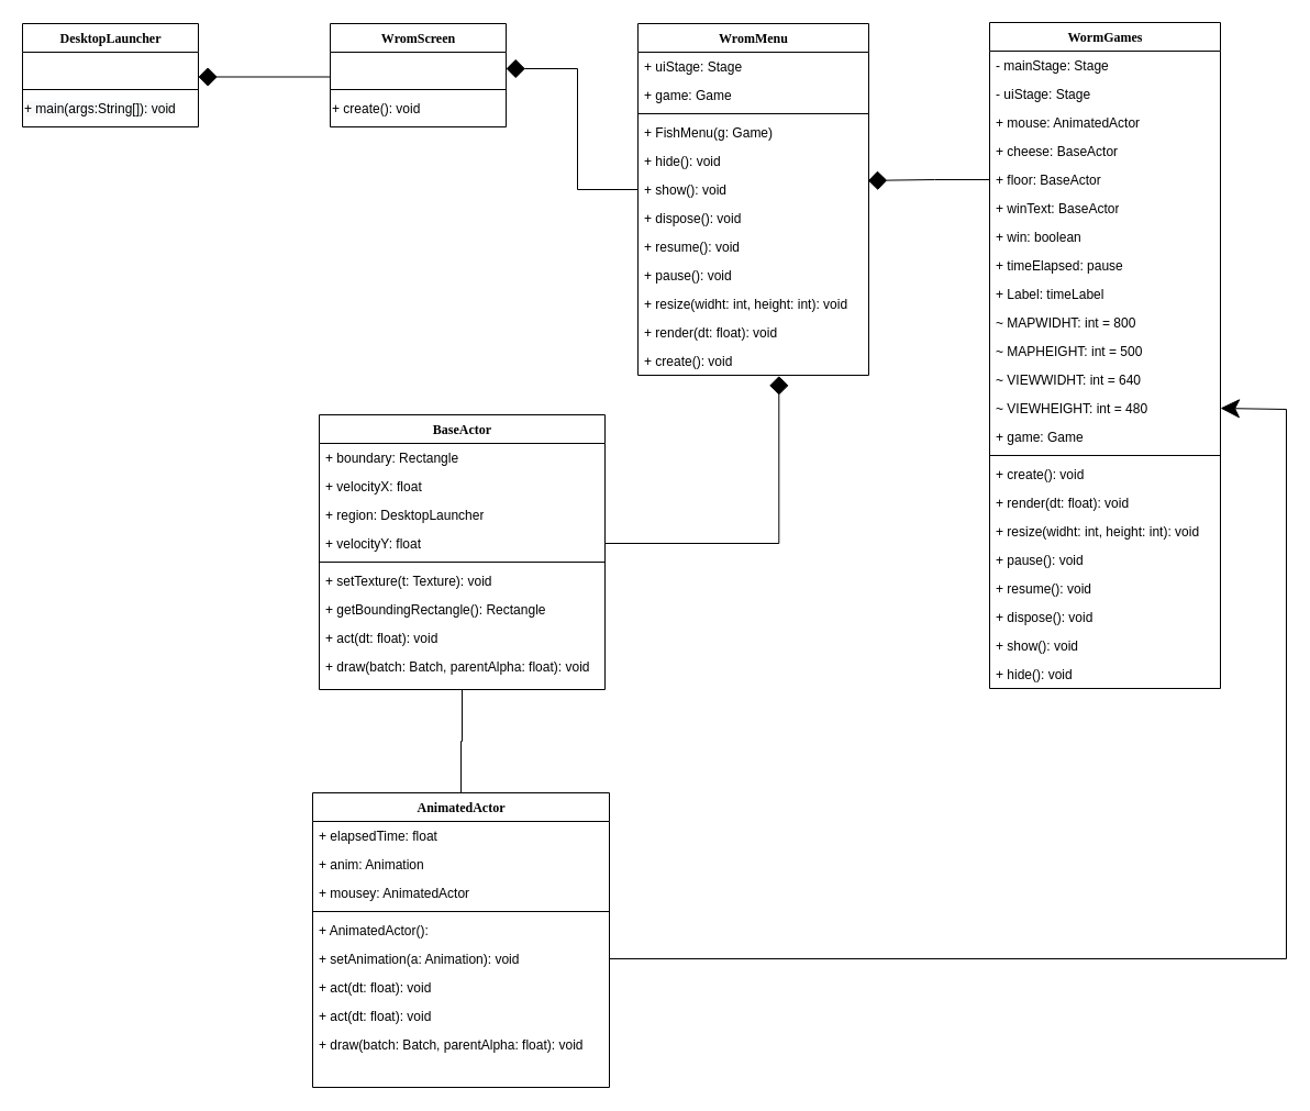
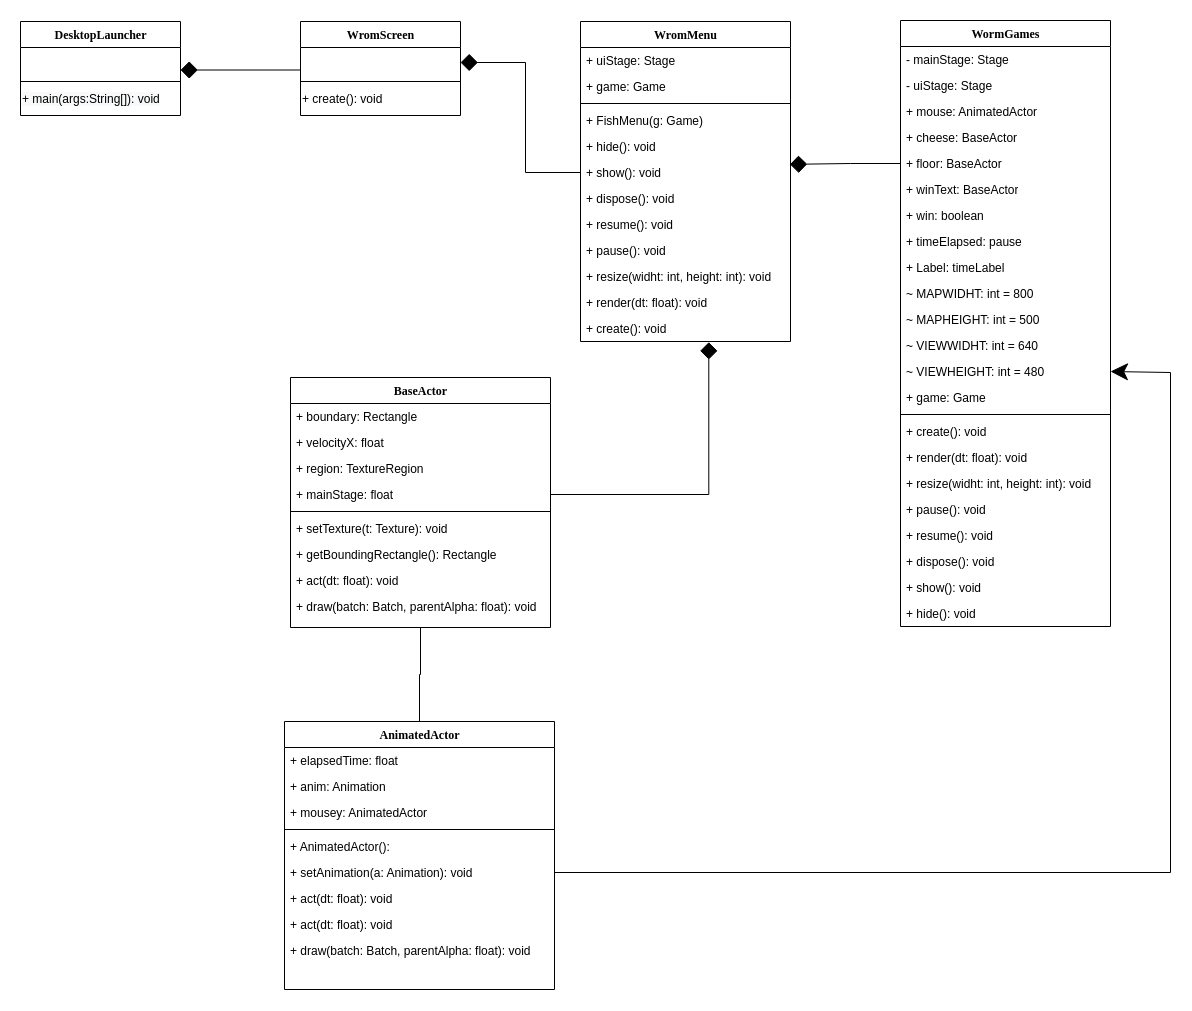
- <mxCell id="20" value="+ region: DesktopLauncher" style="text;html=1;strokeColor=none;fillColor=none;align=left;verticalAlign=top;spacingLeft=4;spacingRight=4;whiteSpace=wrap;overflow=hidden;rotatable=0;points=[[0,0.5],[1,0.5]];portConstraint=eastwest;" parent="17" vertex="1"><mxGeometry y="78" width="260" height="26" as="geometry" /></mxCell>
+ <mxCell id="20" value="+ region: TextureRegion" style="text;html=1;strokeColor=none;fillColor=none;align=left;verticalAlign=top;spacingLeft=4;spacingRight=4;whiteSpace=wrap;overflow=hidden;rotatable=0;points=[[0,0.5],[1,0.5]];portConstraint=eastwest;" parent="17" vertex="1"><mxGeometry y="78" width="260" height="26" as="geometry" /></mxCell>
- <mxCell id="21" value="+ velocityY: float" style="text;html=1;strokeColor=none;fillColor=none;align=left;verticalAlign=top;spacingLeft=4;spacingRight=4;whiteSpace=wrap;overflow=hidden;rotatable=0;points=[[0,0.5],[1,0.5]];portConstraint=eastwest;" parent="17" vertex="1"><mxGeometry y="104" width="260" height="26" as="geometry" /></mxCell>
+ <mxCell id="21" value="+ mainStage: float" style="text;html=1;strokeColor=none;fillColor=none;align=left;verticalAlign=top;spacingLeft=4;spacingRight=4;whiteSpace=wrap;overflow=hidden;rotatable=0;points=[[0,0.5],[1,0.5]];portConstraint=eastwest;" parent="17" vertex="1"><mxGeometry y="104" width="260" height="26" as="geometry" /></mxCell>
